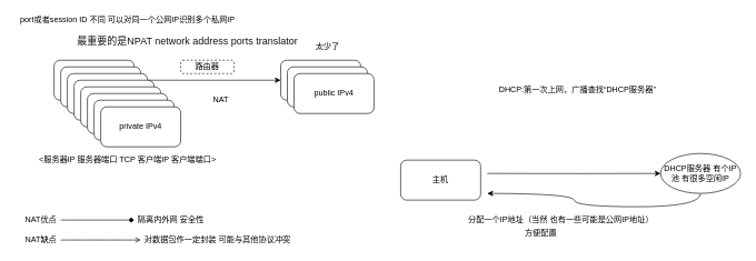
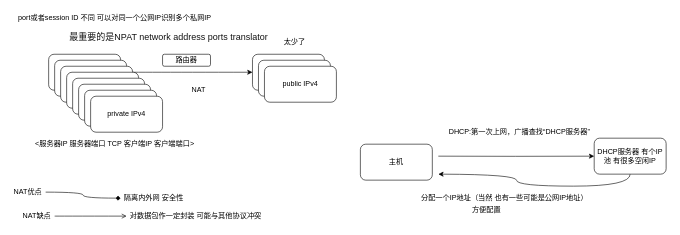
- <mxCell id="29" value="路由器" style="rounded=1;whiteSpace=wrap;html=1;dashed=1;" parent="1" vertex="1"><mxGeometry x="270" y="90" width="80" height="20" as="geometry" /></mxCell>
+ <mxCell id="29" value="路由器" style="rounded=1;whiteSpace=wrap;html=1;" parent="1" vertex="1"><mxGeometry x="270" y="90" width="80" height="20" as="geometry" /></mxCell>
- <mxCell id="19" value="DHCP:第一次上网，广播查找“DHCP服务器”" style="text;html=1;align=center;verticalAlign=middle;resizable=0;points=[];autosize=1;" parent="1" vertex="1"><mxGeometry x="740.03" y="125" width="250" height="20" as="geometry" /></mxCell>
+ <mxCell id="19" value="DHCP:第一次上网，广播查找“DHCP服务器”" style="text;html=1;align=center;verticalAlign=middle;resizable=0;points=[];autosize=1;" parent="1" vertex="1"><mxGeometry x="740.03" y="210" width="250" height="20" as="geometry" /></mxCell>
- <mxCell id="18" value="DHCP服务器 有个IP池 有很多空闲IP" style="ellipse;whiteSpace=wrap;html=1;" parent="1" vertex="1"><mxGeometry x="990.03" y="230" width="120" height="60" as="geometry" /></mxCell>
+ <mxCell id="18" value="DHCP服务器 有个IP池 有很多空闲IP" style="rounded=1;whiteSpace=wrap;html=1;" parent="1" vertex="1"><mxGeometry x="990.03" y="230" width="120" height="60" as="geometry" /></mxCell>
- <mxCell id="25" value="NAT优点" style="text;html=1;align=center;verticalAlign=middle;resizable=0;points=[];autosize=1;" parent="1" vertex="1"><mxGeometry x="30" y="320" width="60" height="20" as="geometry" /></mxCell>
+ <mxCell id="25" value="NAT优点" style="text;html=1;align=center;verticalAlign=middle;resizable=0;points=[];autosize=1;" parent="1" vertex="1"><mxGeometry x="15" y="310" width="60" height="20" as="geometry" /></mxCell>
